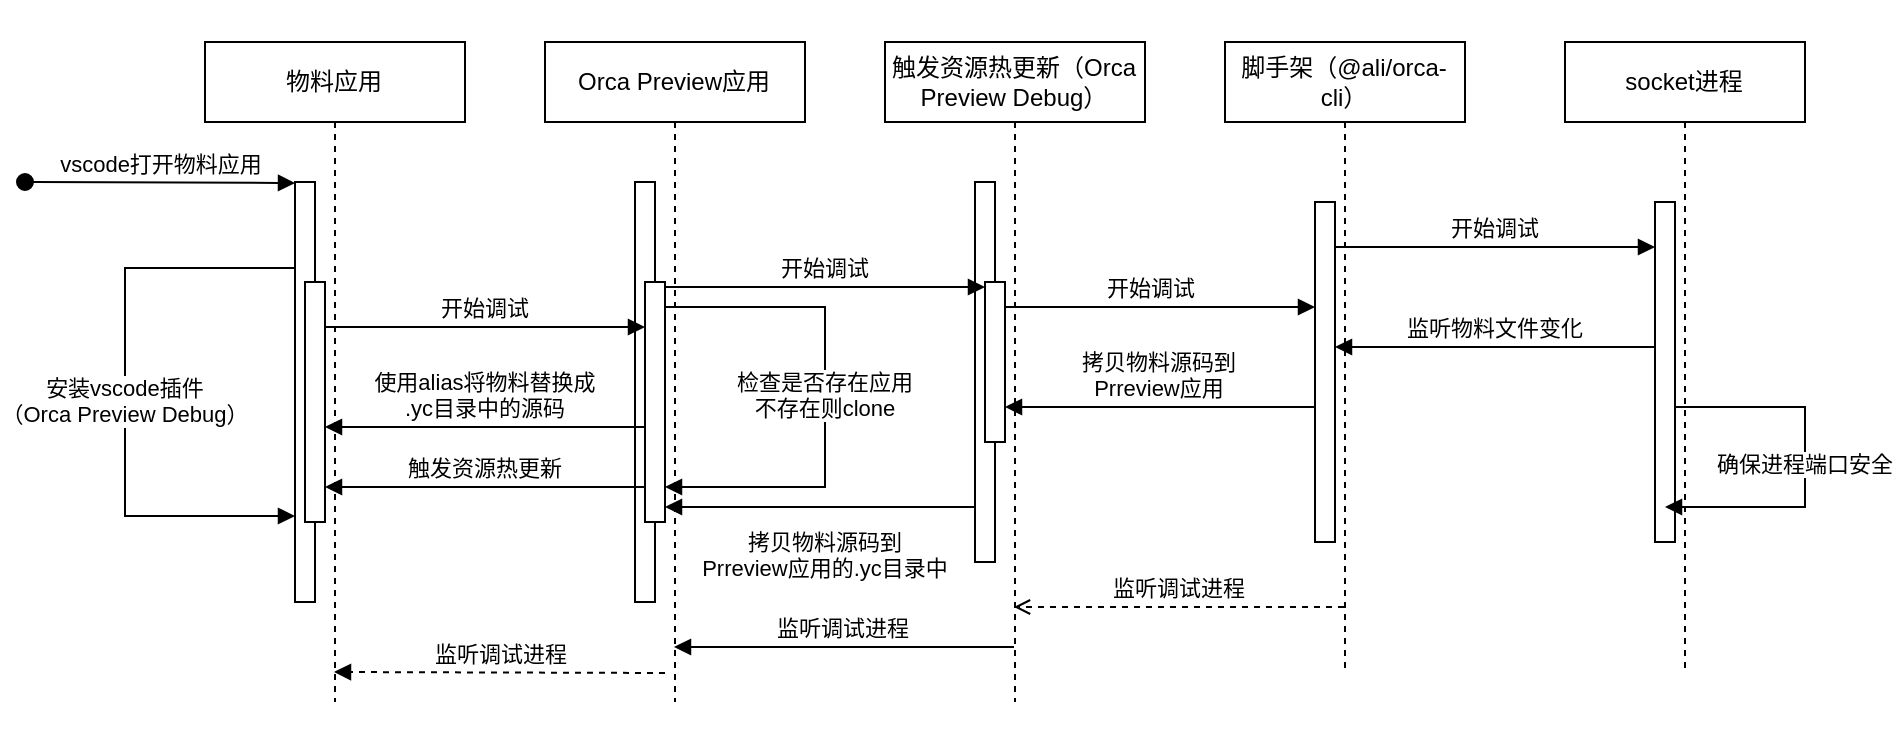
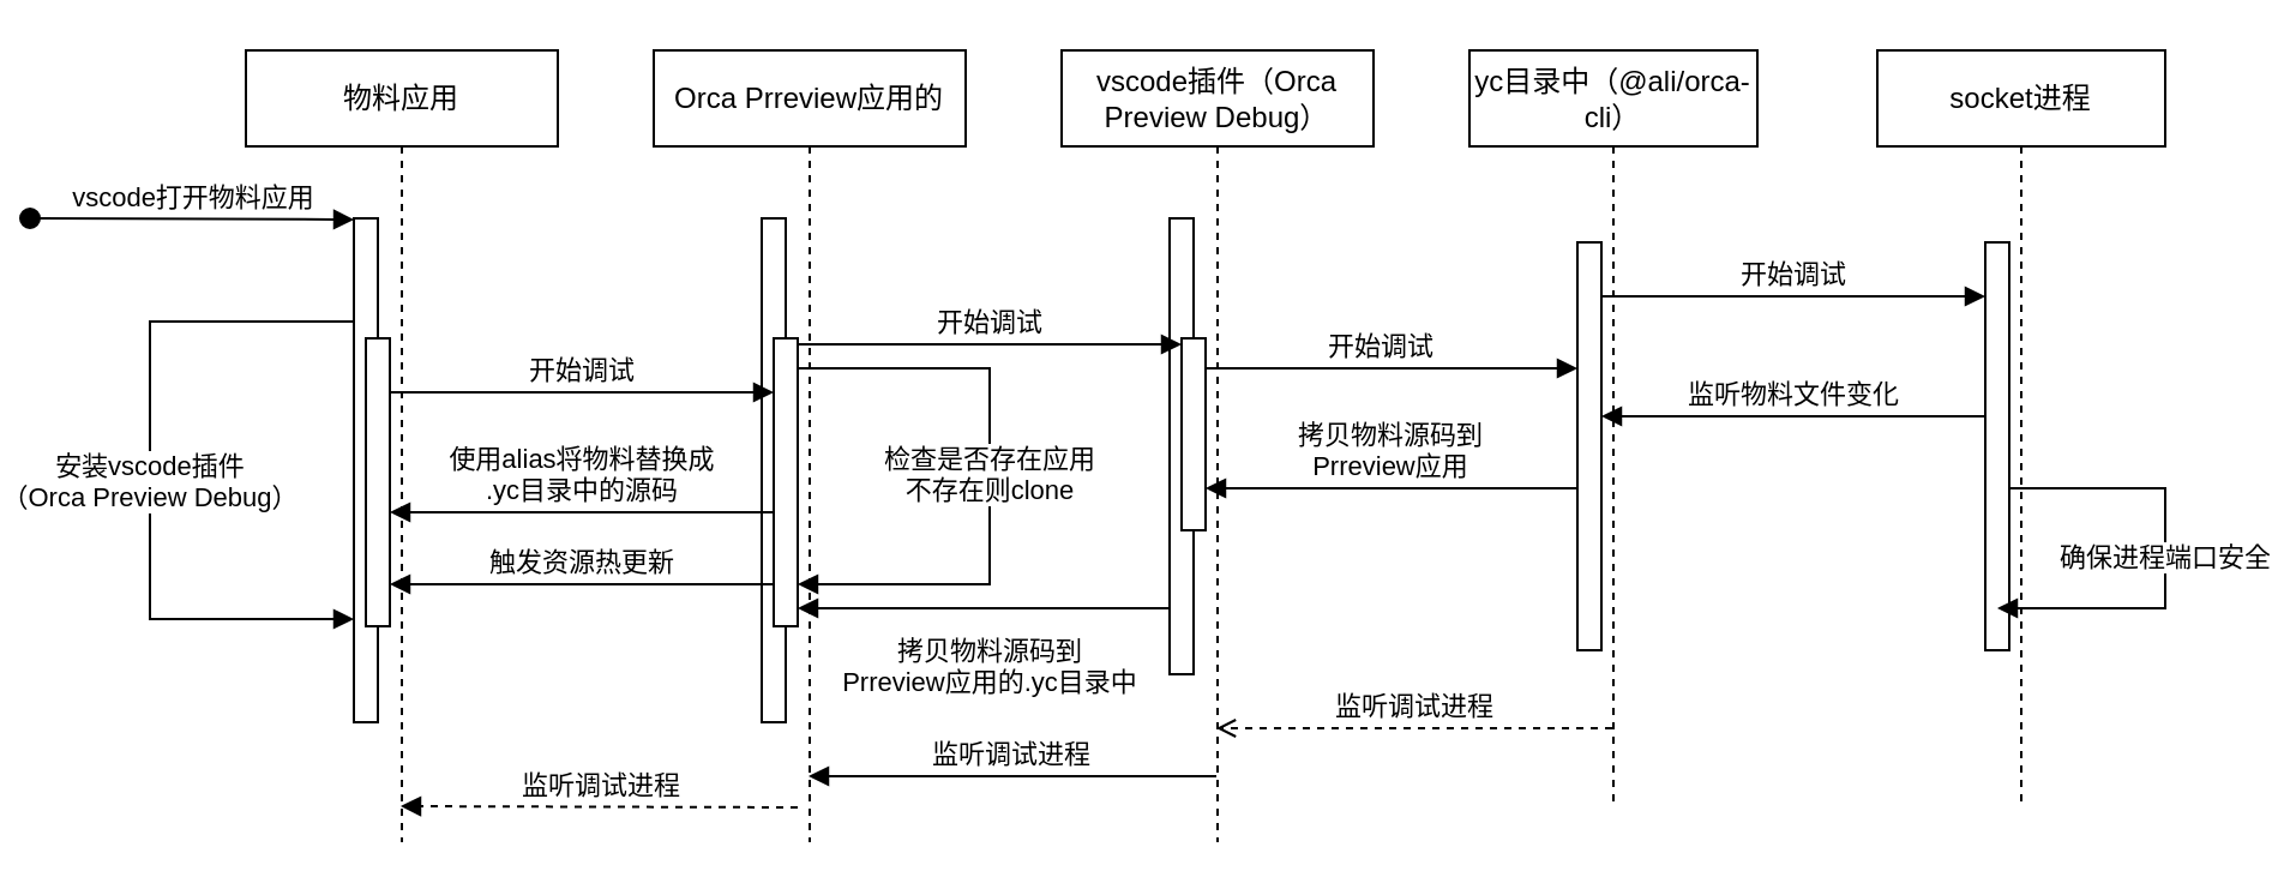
- <mxCell id="9" value="Orca Preview应用" style="shape=umlLifeline;perimeter=lifelinePerimeter;whiteSpace=wrap;html=1;container=0;dropTarget=0;collapsible=0;recursiveResize=0;outlineConnect=0;portConstraint=eastwest;newEdgeStyle={&quot;edgeStyle&quot;:&quot;elbowEdgeStyle&quot;,&quot;elbow&quot;:&quot;vertical&quot;,&quot;curved&quot;:0,&quot;rounded&quot;:0};" vertex="1" parent="1"><mxGeometry x="190" y="20.5" width="130" height="330" as="geometry" /></mxCell>
+ <mxCell id="9" value="Orca Prreview应用的" style="shape=umlLifeline;perimeter=lifelinePerimeter;whiteSpace=wrap;html=1;container=0;dropTarget=0;collapsible=0;recursiveResize=0;outlineConnect=0;portConstraint=eastwest;newEdgeStyle={&quot;edgeStyle&quot;:&quot;elbowEdgeStyle&quot;,&quot;elbow&quot;:&quot;vertical&quot;,&quot;curved&quot;:0,&quot;rounded&quot;:0};" vertex="1" parent="1"><mxGeometry x="190" y="20.5" width="130" height="330" as="geometry" /></mxCell>
- <mxCell id="2" value="触发资源热更新（Orca Preview Debug）" style="shape=umlLifeline;perimeter=lifelinePerimeter;whiteSpace=wrap;html=1;container=0;dropTarget=0;collapsible=0;recursiveResize=0;outlineConnect=0;portConstraint=eastwest;newEdgeStyle={&quot;edgeStyle&quot;:&quot;elbowEdgeStyle&quot;,&quot;elbow&quot;:&quot;vertical&quot;,&quot;curved&quot;:0,&quot;rounded&quot;:0};" parent="1" vertex="1"><mxGeometry x="360" y="20.5" width="130" height="330" as="geometry" /></mxCell>
+ <mxCell id="2" value="vscode插件（Orca Preview Debug）" style="shape=umlLifeline;perimeter=lifelinePerimeter;whiteSpace=wrap;html=1;container=0;dropTarget=0;collapsible=0;recursiveResize=0;outlineConnect=0;portConstraint=eastwest;newEdgeStyle={&quot;edgeStyle&quot;:&quot;elbowEdgeStyle&quot;,&quot;elbow&quot;:&quot;vertical&quot;,&quot;curved&quot;:0,&quot;rounded&quot;:0};" parent="1" vertex="1"><mxGeometry x="360" y="20.5" width="130" height="330" as="geometry" /></mxCell>
- <mxCell id="5" value="脚手架（@ali/orca-cli）" style="shape=umlLifeline;perimeter=lifelinePerimeter;whiteSpace=wrap;html=1;container=0;dropTarget=0;collapsible=0;recursiveResize=0;outlineConnect=0;portConstraint=eastwest;newEdgeStyle={&quot;edgeStyle&quot;:&quot;elbowEdgeStyle&quot;,&quot;elbow&quot;:&quot;vertical&quot;,&quot;curved&quot;:0,&quot;rounded&quot;:0};" parent="1" vertex="1"><mxGeometry x="530" y="20.5" width="120" height="315" as="geometry" /></mxCell>
+ <mxCell id="5" value="yc目录中（@ali/orca-cli）" style="shape=umlLifeline;perimeter=lifelinePerimeter;whiteSpace=wrap;html=1;container=0;dropTarget=0;collapsible=0;recursiveResize=0;outlineConnect=0;portConstraint=eastwest;newEdgeStyle={&quot;edgeStyle&quot;:&quot;elbowEdgeStyle&quot;,&quot;elbow&quot;:&quot;vertical&quot;,&quot;curved&quot;:0,&quot;rounded&quot;:0};" parent="1" vertex="1"><mxGeometry x="530" y="20.5" width="120" height="315" as="geometry" /></mxCell>
